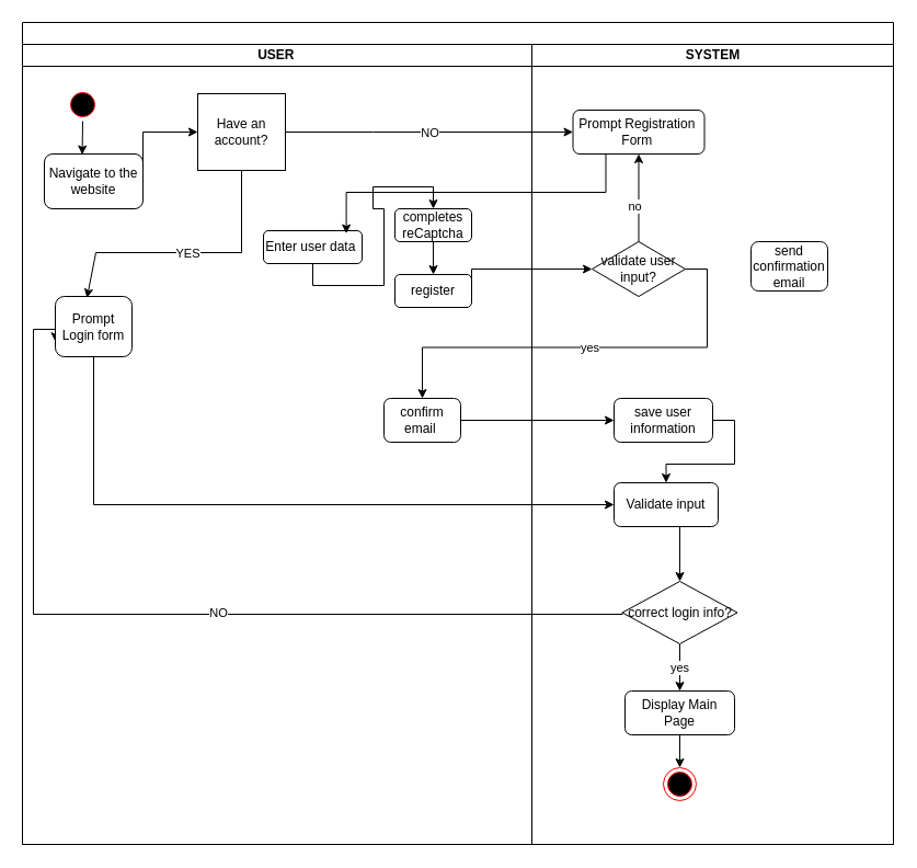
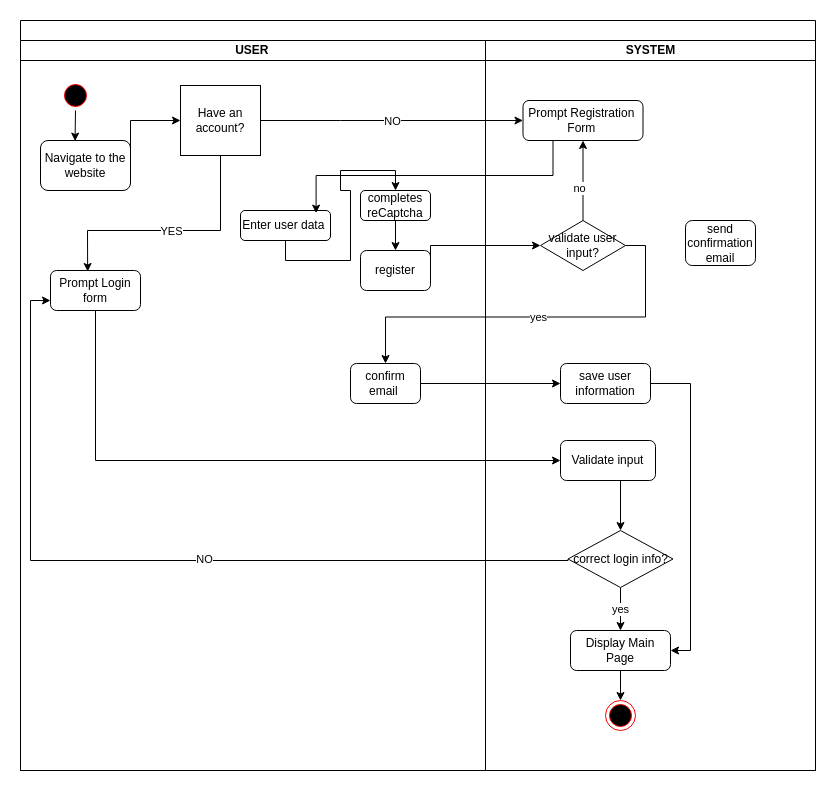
- <mxCell id="21" value="register" style="rounded=1;whiteSpace=wrap;html=1;" vertex="1" parent="8"><mxGeometry x="340" y="210" width="70" height="30" as="geometry" /></mxCell>
+ <mxCell id="21" value="register" style="rounded=1;whiteSpace=wrap;html=1;" vertex="1" parent="8"><mxGeometry x="340" y="210" width="70" height="40" as="geometry" /></mxCell>
- <mxCell id="14" value="Prompt Login form" style="rounded=1;whiteSpace=wrap;html=1;" vertex="1" parent="8"><mxGeometry x="30" y="230" width="70" height="55" as="geometry" /></mxCell>
+ <mxCell id="14" value="Prompt Login form" style="rounded=1;whiteSpace=wrap;html=1;" vertex="1" parent="8"><mxGeometry x="30" y="230" width="90" height="40" as="geometry" /></mxCell>
- <mxCell id="28" style="edgeStyle=orthogonalEdgeStyle;rounded=0;orthogonalLoop=1;jettySize=auto;html=1;exitX=1;exitY=0.5;exitDx=0;exitDy=0;" edge="1" parent="26" source="29" target="34"><mxGeometry relative="1" as="geometry" /></mxCell>
+ <mxCell id="28" style="edgeStyle=orthogonalEdgeStyle;rounded=0;orthogonalLoop=1;jettySize=auto;html=1;exitX=1;exitY=0.5;exitDx=0;exitDy=0;entryX=1;entryY=0.5;entryDx=0;entryDy=0;" edge="1" parent="26" source="29" target="31"><mxGeometry relative="1" as="geometry" /></mxCell>
